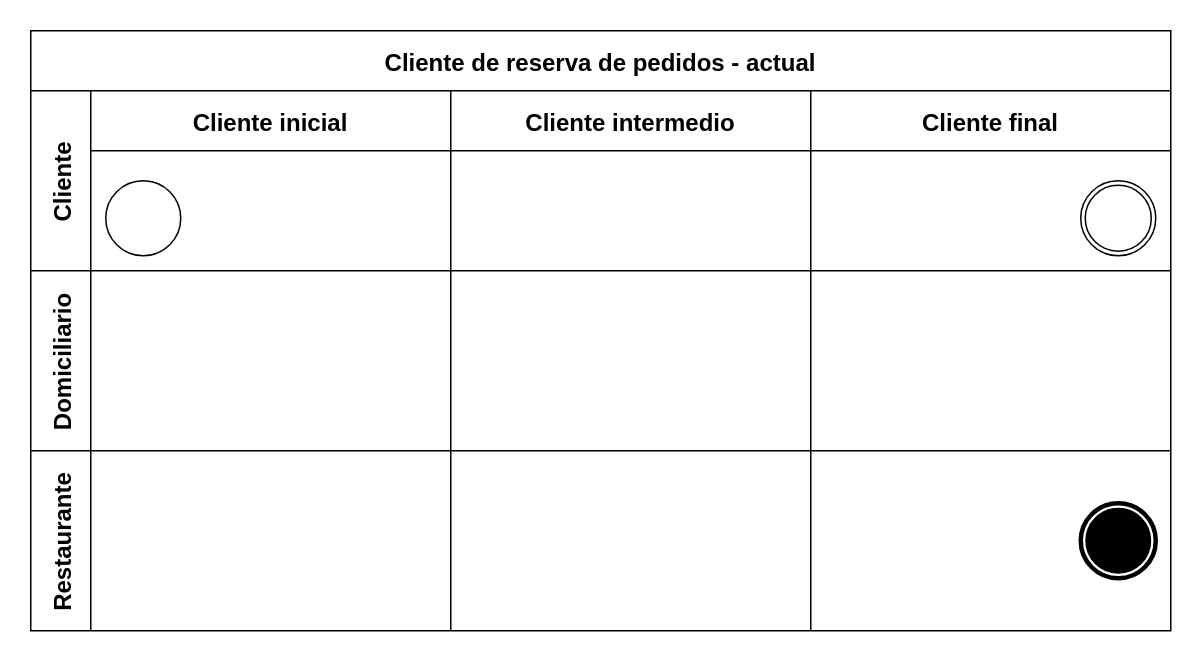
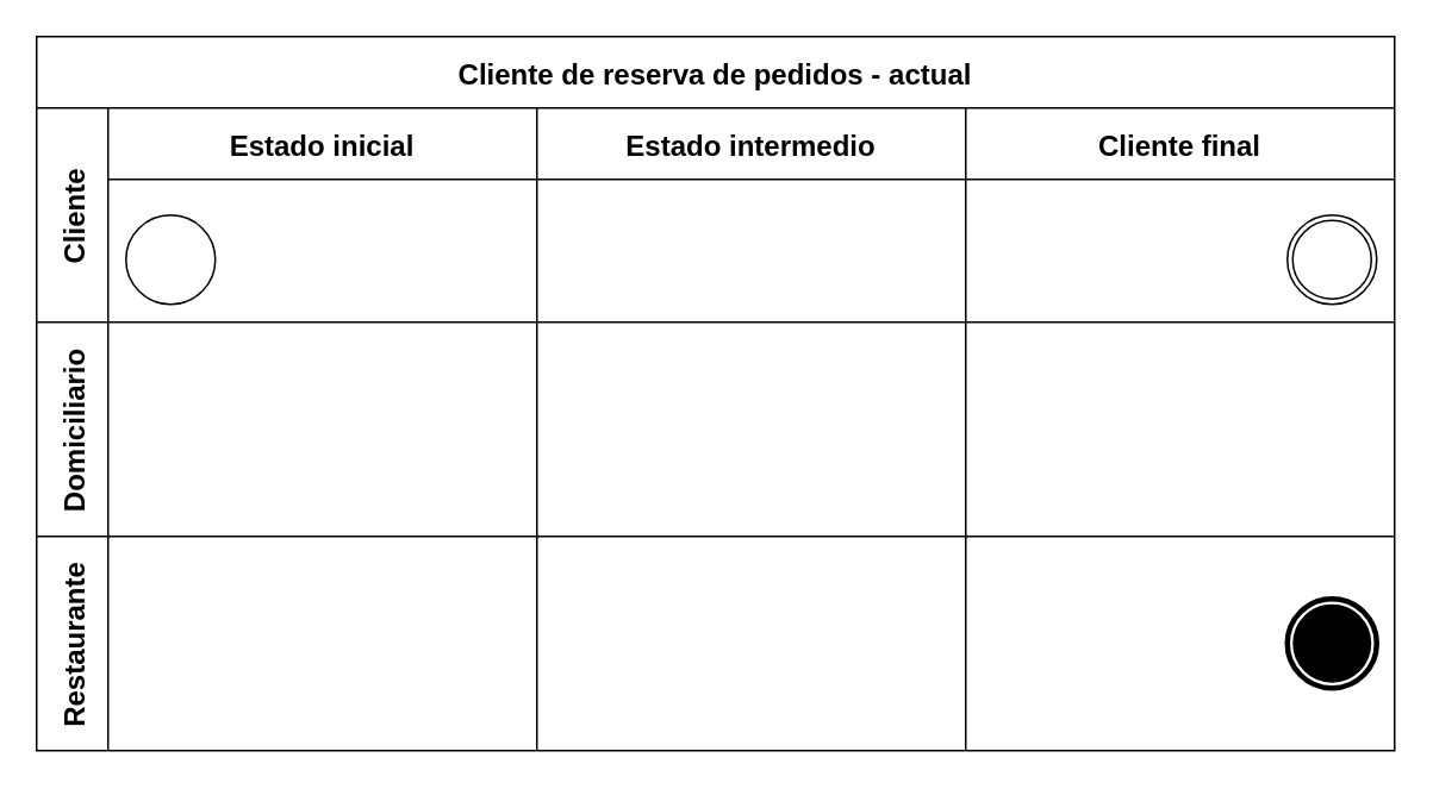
- <mxCell id="4" value="Cliente inicial" style="swimlane;swimlaneHead=0;swimlaneBody=0;fontStyle=1;strokeColor=inherit;connectable=0;fillColor=none;startSize=40;collapsible=0;recursiveResize=0;expand=0;fontSize=16;" vertex="1" parent="3"><mxGeometry x="40" width="240" height="120" as="geometry"><mxRectangle width="240" height="120" as="alternateBounds" /></mxGeometry></mxCell>
+ <mxCell id="4" value="Estado inicial" style="swimlane;swimlaneHead=0;swimlaneBody=0;fontStyle=1;strokeColor=inherit;connectable=0;fillColor=none;startSize=40;collapsible=0;recursiveResize=0;expand=0;fontSize=16;" vertex="1" parent="3"><mxGeometry x="40" width="240" height="120" as="geometry"><mxRectangle width="240" height="120" as="alternateBounds" /></mxGeometry></mxCell>
- <mxCell id="6" value="Cliente intermedio" style="swimlane;swimlaneHead=0;swimlaneBody=0;fontStyle=1;strokeColor=inherit;connectable=0;fillColor=none;startSize=40;collapsible=0;recursiveResize=0;expand=0;fontSize=16;" vertex="1" parent="3"><mxGeometry x="280" width="240" height="120" as="geometry"><mxRectangle width="240" height="120" as="alternateBounds" /></mxGeometry></mxCell>
+ <mxCell id="6" value="Estado intermedio" style="swimlane;swimlaneHead=0;swimlaneBody=0;fontStyle=1;strokeColor=inherit;connectable=0;fillColor=none;startSize=40;collapsible=0;recursiveResize=0;expand=0;fontSize=16;" vertex="1" parent="3"><mxGeometry x="280" width="240" height="120" as="geometry"><mxRectangle width="240" height="120" as="alternateBounds" /></mxGeometry></mxCell>
